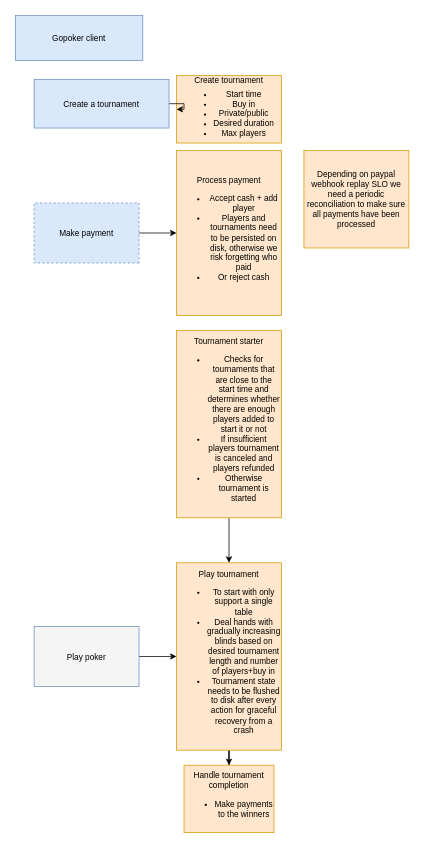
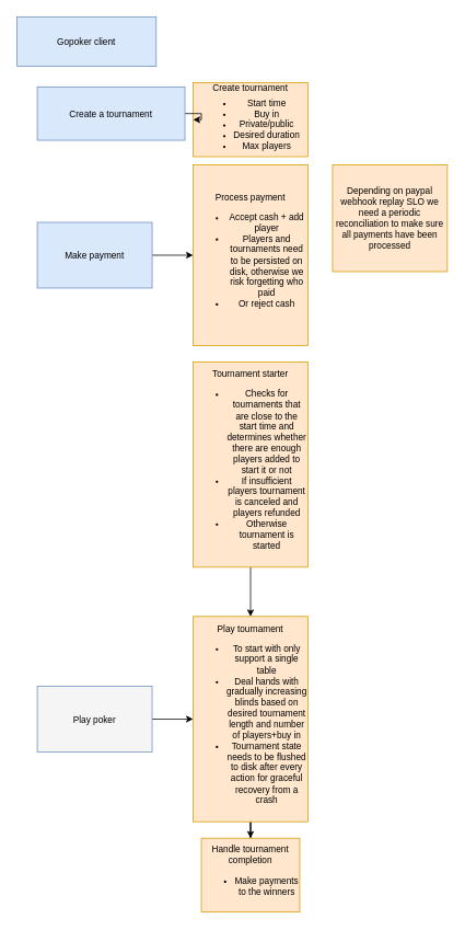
- <mxCell id="4" value="&lt;p style=&quot;line-height: 0;&quot;&gt;&lt;span style=&quot;font-size: 11px;&quot;&gt;Make payment&lt;/span&gt;&lt;/p&gt;&lt;p&gt;&lt;/p&gt;" style="rounded=0;whiteSpace=wrap;html=1;fillColor=#dae8fc;strokeColor=#6c8ebf;direction=west;dashed=1;" vertex="1" parent="1"><mxGeometry x="45" y="270" width="140" height="80" as="geometry" /></mxCell>
+ <mxCell id="4" value="&lt;p style=&quot;line-height: 0;&quot;&gt;&lt;span style=&quot;font-size: 11px;&quot;&gt;Make payment&lt;/span&gt;&lt;/p&gt;&lt;p&gt;&lt;/p&gt;" style="rounded=0;whiteSpace=wrap;html=1;fillColor=#dae8fc;strokeColor=#6c8ebf;direction=west;" vertex="1" parent="1"><mxGeometry x="45" y="270" width="140" height="80" as="geometry" /></mxCell>
